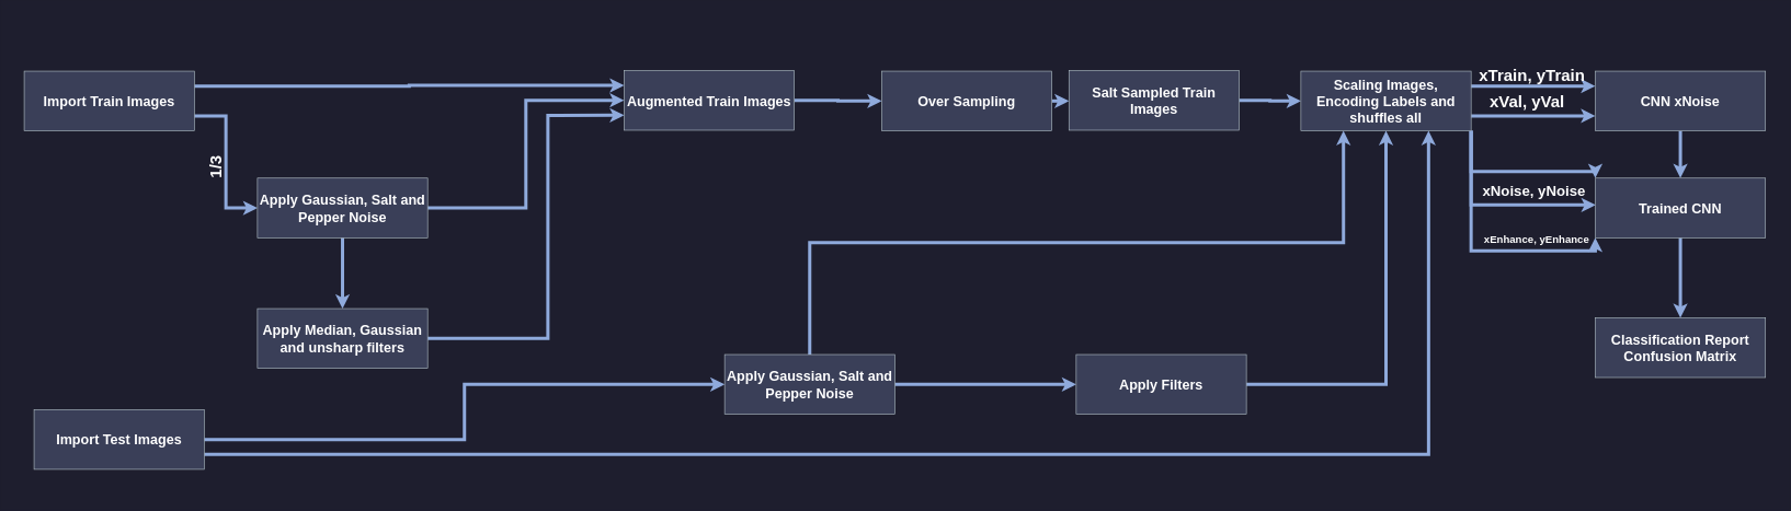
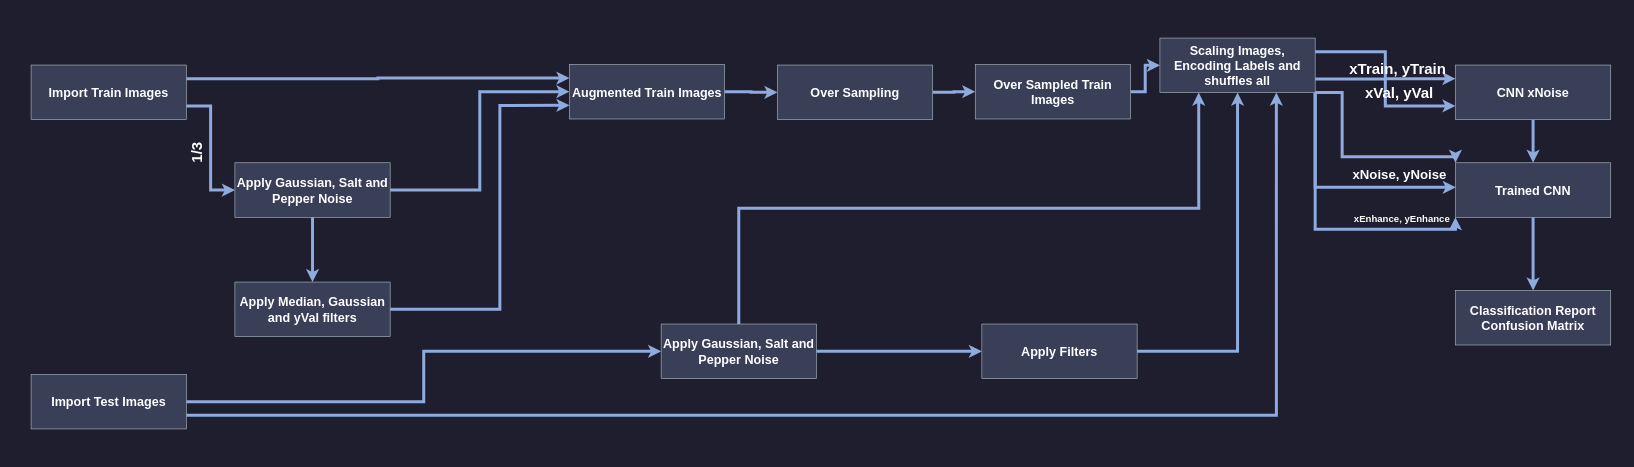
- <mxCell id="4" value="&lt;font style=&quot;font-size: 21px; color: rgb(255, 255, 255);&quot;&gt;&lt;b&gt;Import Train Images&lt;/b&gt;&lt;/font&gt;" style="rounded=0;whiteSpace=wrap;html=1;fillColor=#3A3F58;strokeColor=#B0BEC5;" parent="1" vertex="1"><mxGeometry x="35" y="108" width="259" height="91" as="geometry" /></mxCell>
+ <mxCell id="4" value="&lt;font style=&quot;font-size: 21px; color: rgb(255, 255, 255);&quot;&gt;&lt;b&gt;Import Train Images&lt;/b&gt;&lt;/font&gt;" style="rounded=0;whiteSpace=wrap;html=1;fillColor=#3A3F58;strokeColor=#B0BEC5;" parent="1" vertex="1"><mxGeometry x="50" y="108" width="259" height="91" as="geometry" /></mxCell>
- <mxCell id="17" value="&lt;font color=&quot;#ffffff&quot;&gt;&lt;span style=&quot;font-size: 21px;&quot;&gt;&lt;b&gt;Over Sampling&lt;/b&gt;&lt;/span&gt;&lt;/font&gt;" style="rounded=0;whiteSpace=wrap;html=1;fillColor=#3A3F58;strokeColor=#B0BEC5;" vertex="1" parent="1"><mxGeometry x="1340" y="108" width="259" height="91" as="geometry" /></mxCell>
+ <mxCell id="17" value="&lt;font color=&quot;#ffffff&quot;&gt;&lt;span style=&quot;font-size: 21px;&quot;&gt;&lt;b&gt;Over Sampling&lt;/b&gt;&lt;/span&gt;&lt;/font&gt;" style="rounded=0;whiteSpace=wrap;html=1;fillColor=#3A3F58;strokeColor=#B0BEC5;" vertex="1" parent="1"><mxGeometry x="1295" y="108" width="259" height="91" as="geometry" /></mxCell>
- <mxCell id="19" value="&lt;font color=&quot;#ffffff&quot;&gt;&lt;span style=&quot;font-size: 21px;&quot;&gt;&lt;b&gt;Salt Sampled Train Images&lt;/b&gt;&lt;/span&gt;&lt;/font&gt;" style="rounded=0;whiteSpace=wrap;html=1;fillColor=#3A3F58;strokeColor=#B0BEC5;" vertex="1" parent="1"><mxGeometry x="1625" y="107" width="259" height="91" as="geometry" /></mxCell>
+ <mxCell id="19" value="&lt;font color=&quot;#ffffff&quot;&gt;&lt;span style=&quot;font-size: 21px;&quot;&gt;&lt;b&gt;Over Sampled Train Images&lt;/b&gt;&lt;/span&gt;&lt;/font&gt;" style="rounded=0;whiteSpace=wrap;html=1;fillColor=#3A3F58;strokeColor=#B0BEC5;" vertex="1" parent="1"><mxGeometry x="1625" y="107" width="259" height="91" as="geometry" /></mxCell>
- <mxCell id="25" value="&lt;font color=&quot;#ffffff&quot;&gt;&lt;span style=&quot;font-size: 21px;&quot;&gt;&lt;b&gt;Scaling Images, Encoding Labels and shuffles all&lt;/b&gt;&lt;/span&gt;&lt;/font&gt;" style="rounded=0;whiteSpace=wrap;html=1;fillColor=#3A3F58;strokeColor=#B0BEC5;" vertex="1" parent="1"><mxGeometry x="1978" y="108" width="259" height="91" as="geometry" /></mxCell>
+ <mxCell id="25" value="&lt;font color=&quot;#ffffff&quot;&gt;&lt;span style=&quot;font-size: 21px;&quot;&gt;&lt;b&gt;Scaling Images, Encoding Labels and shuffles all&lt;/b&gt;&lt;/span&gt;&lt;/font&gt;" style="rounded=0;whiteSpace=wrap;html=1;fillColor=#3A3F58;strokeColor=#B0BEC5;" vertex="1" parent="1"><mxGeometry x="1933" y="63" width="259" height="91" as="geometry" /></mxCell>
- <mxCell id="38" value="&lt;font style=&quot;color: rgb(255, 255, 255); font-size: 25px;&quot;&gt;&lt;b style=&quot;&quot;&gt;xVal, yVal&lt;/b&gt;&lt;/font&gt;" style="text;html=1;align=center;verticalAlign=middle;whiteSpace=wrap;rounded=0;" vertex="1" parent="1"><mxGeometry x="2256" y="138.5" width="133" height="30" as="geometry" /></mxCell>
+ <mxCell id="38" value="&lt;font style=&quot;color: rgb(255, 255, 255); font-size: 25px;&quot;&gt;&lt;b style=&quot;&quot;&gt;xVal, yVal&lt;/b&gt;&lt;/font&gt;" style="text;html=1;align=center;verticalAlign=middle;whiteSpace=wrap;rounded=0;" vertex="1" parent="1"><mxGeometry x="2266" y="138.5" width="133" height="30" as="geometry" /></mxCell>
- <mxCell id="12" value="&lt;font color=&quot;#ffffff&quot;&gt;&lt;span style=&quot;font-size: 21px;&quot;&gt;&lt;b&gt;Apply Median, Gaussian and unsharp filters&lt;/b&gt;&lt;/span&gt;&lt;/font&gt;" style="rounded=0;whiteSpace=wrap;html=1;fillColor=#3A3F58;strokeColor=#B0BEC5;" vertex="1" parent="1"><mxGeometry x="390" y="470" width="259" height="91" as="geometry" /></mxCell>
+ <mxCell id="12" value="&lt;font color=&quot;#ffffff&quot;&gt;&lt;span style=&quot;font-size: 21px;&quot;&gt;&lt;b&gt;Apply Median, Gaussian and yVal filters&lt;/b&gt;&lt;/span&gt;&lt;/font&gt;" style="rounded=0;whiteSpace=wrap;html=1;fillColor=#3A3F58;strokeColor=#B0BEC5;" vertex="1" parent="1"><mxGeometry x="390" y="470" width="259" height="91" as="geometry" /></mxCell>
